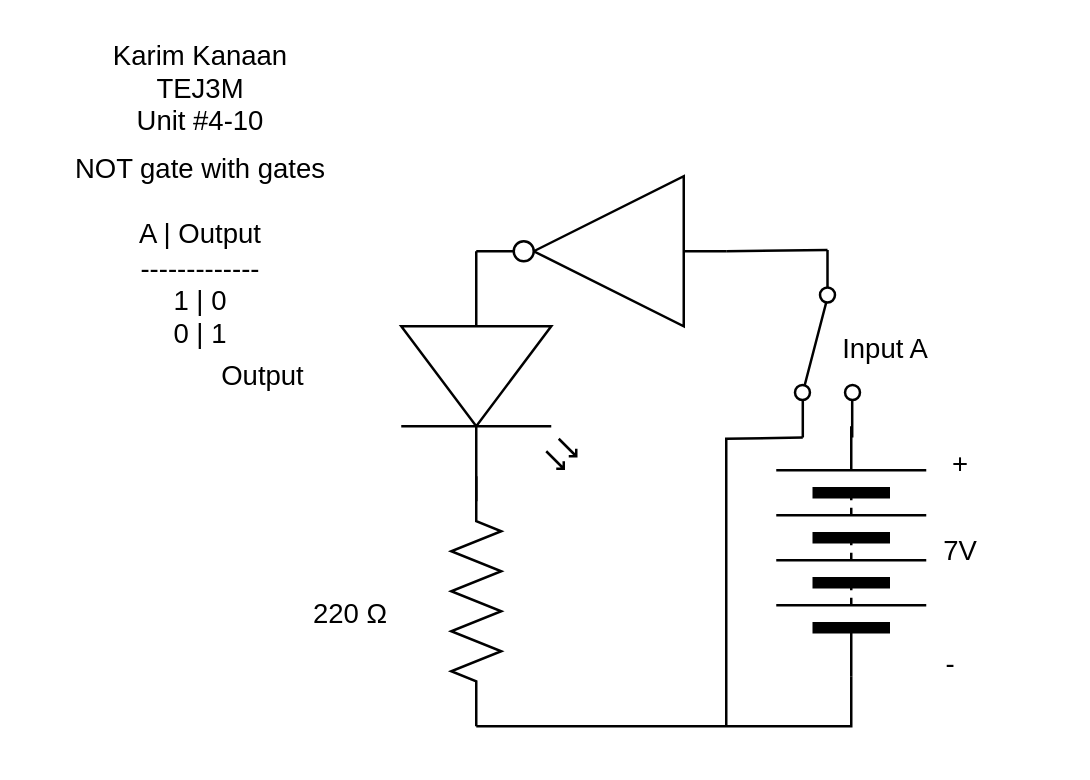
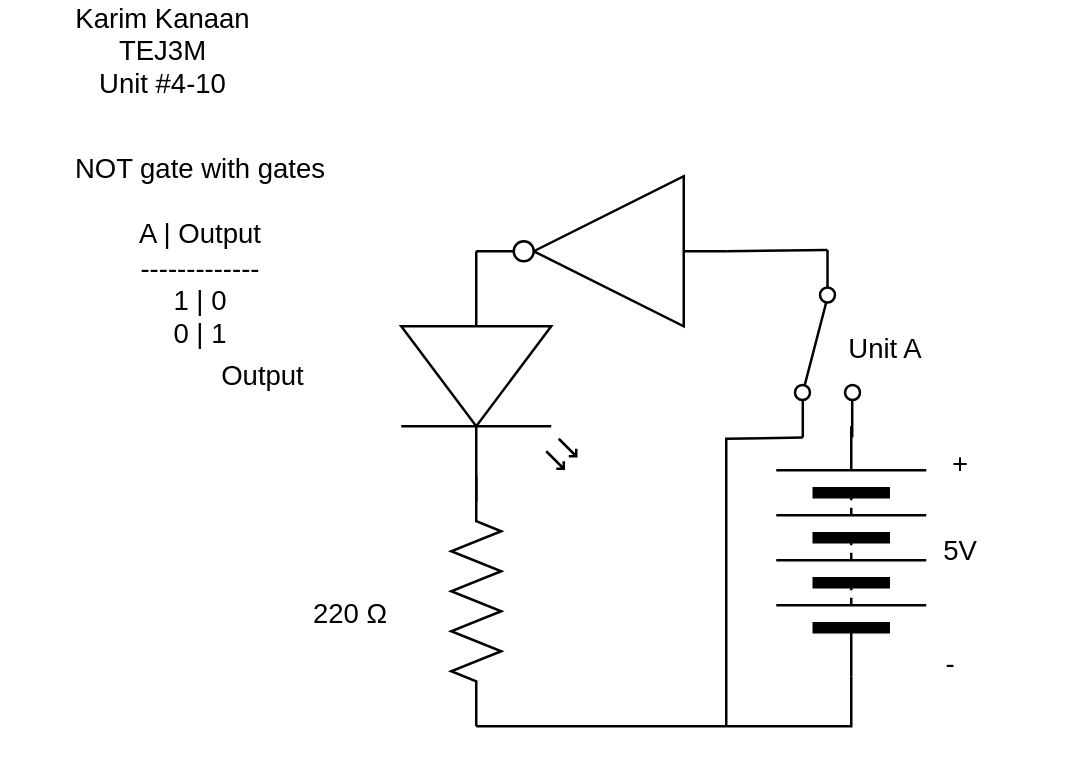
- <mxCell id="17" value="&lt;div&gt;Karim Kanaan&lt;/div&gt;&lt;div&gt;TEJ3M&lt;/div&gt;&lt;div&gt;Unit #4-10&lt;/div&gt;" style="text;html=1;strokeColor=none;fillColor=none;align=center;verticalAlign=middle;whiteSpace=wrap;rounded=0;fontFamily=Helvetica;fontSize=11;fontColor=default;" vertex="1" parent="1"><mxGeometry x="40" y="20" width="80" height="30" as="geometry" /></mxCell>
+ <mxCell id="17" value="&lt;div&gt;Karim Kanaan&lt;/div&gt;&lt;div&gt;TEJ3M&lt;/div&gt;&lt;div&gt;Unit #4-10&lt;/div&gt;" style="text;html=1;strokeColor=none;fillColor=none;align=center;verticalAlign=middle;whiteSpace=wrap;rounded=0;fontFamily=Helvetica;fontSize=11;fontColor=default;" vertex="1" parent="1"><mxGeometry x="25" y="5" width="80" height="30" as="geometry" /></mxCell>
- <mxCell id="14" value="Input A" style="text;html=1;strokeColor=none;fillColor=none;align=center;verticalAlign=middle;whiteSpace=wrap;rounded=0;fontFamily=Helvetica;fontSize=11;fontColor=default;" vertex="1" parent="1"><mxGeometry x="324" y="124" width="60" height="30" as="geometry" /></mxCell>
+ <mxCell id="14" value="Unit A" style="text;html=1;strokeColor=none;fillColor=none;align=center;verticalAlign=middle;whiteSpace=wrap;rounded=0;fontFamily=Helvetica;fontSize=11;fontColor=default;" vertex="1" parent="1"><mxGeometry x="324" y="124" width="60" height="30" as="geometry" /></mxCell>
- <mxCell id="15" value="7V" style="text;html=1;strokeColor=none;fillColor=none;align=center;verticalAlign=middle;whiteSpace=wrap;rounded=0;fontFamily=Helvetica;fontSize=11;fontColor=default;" vertex="1" parent="1"><mxGeometry x="354" y="205" width="60" height="30" as="geometry" /></mxCell>
+ <mxCell id="15" value="5V" style="text;html=1;strokeColor=none;fillColor=none;align=center;verticalAlign=middle;whiteSpace=wrap;rounded=0;fontFamily=Helvetica;fontSize=11;fontColor=default;" vertex="1" parent="1"><mxGeometry x="354" y="205" width="60" height="30" as="geometry" /></mxCell>
